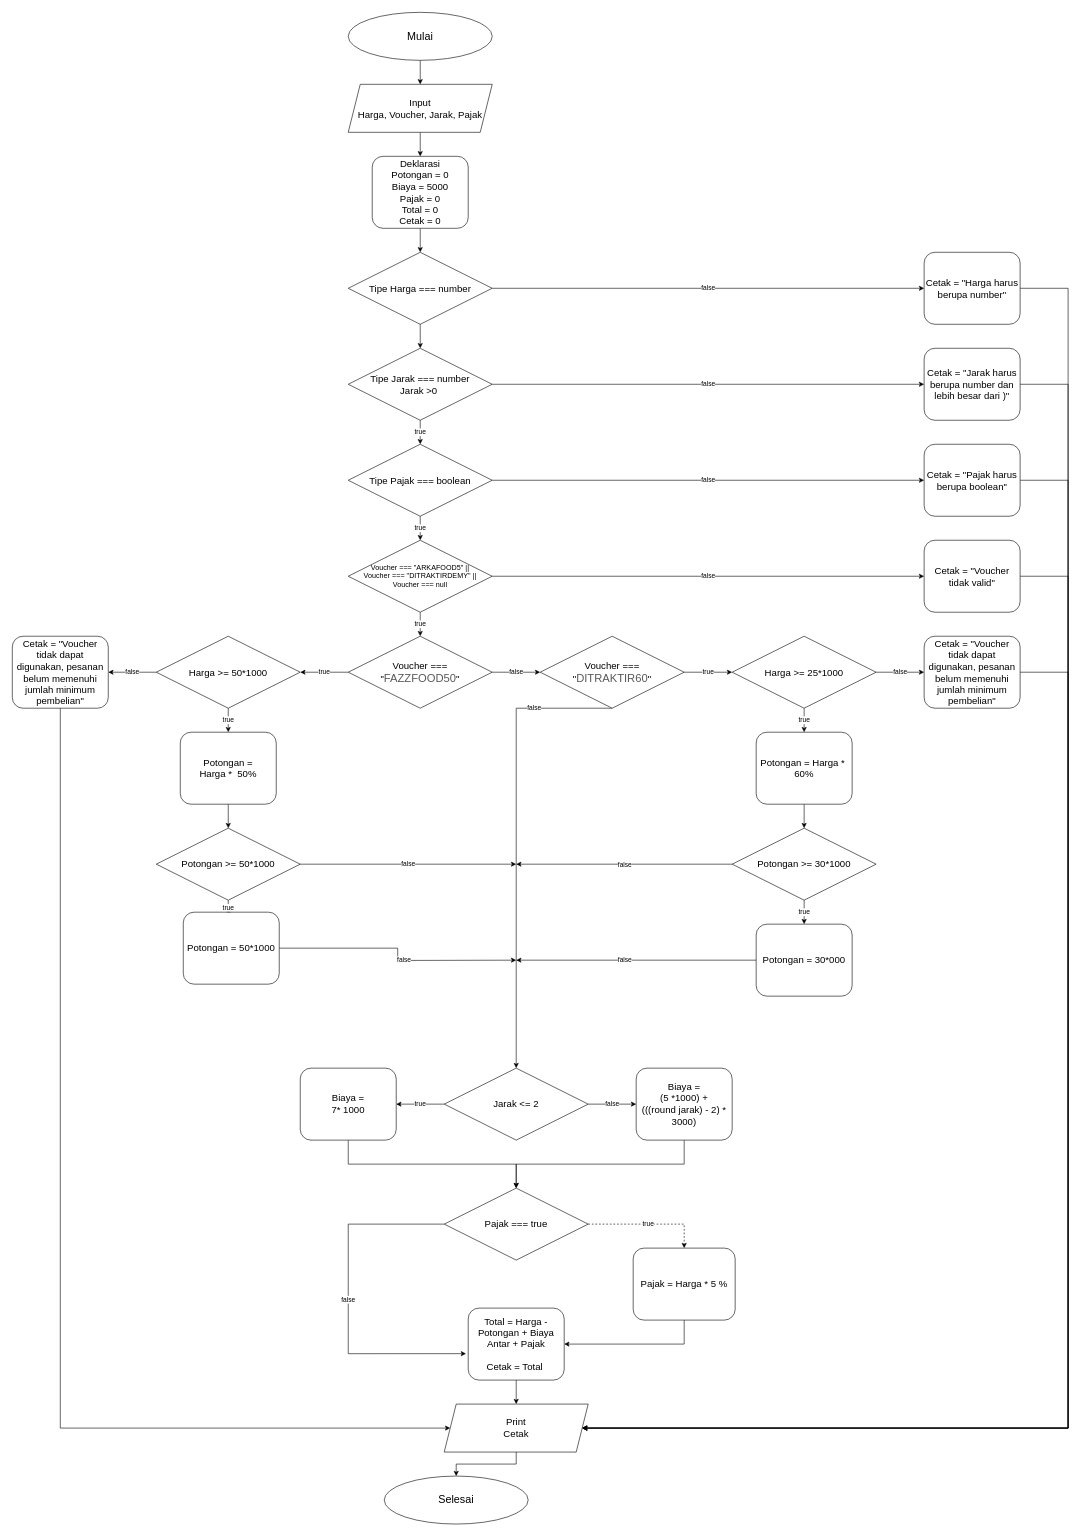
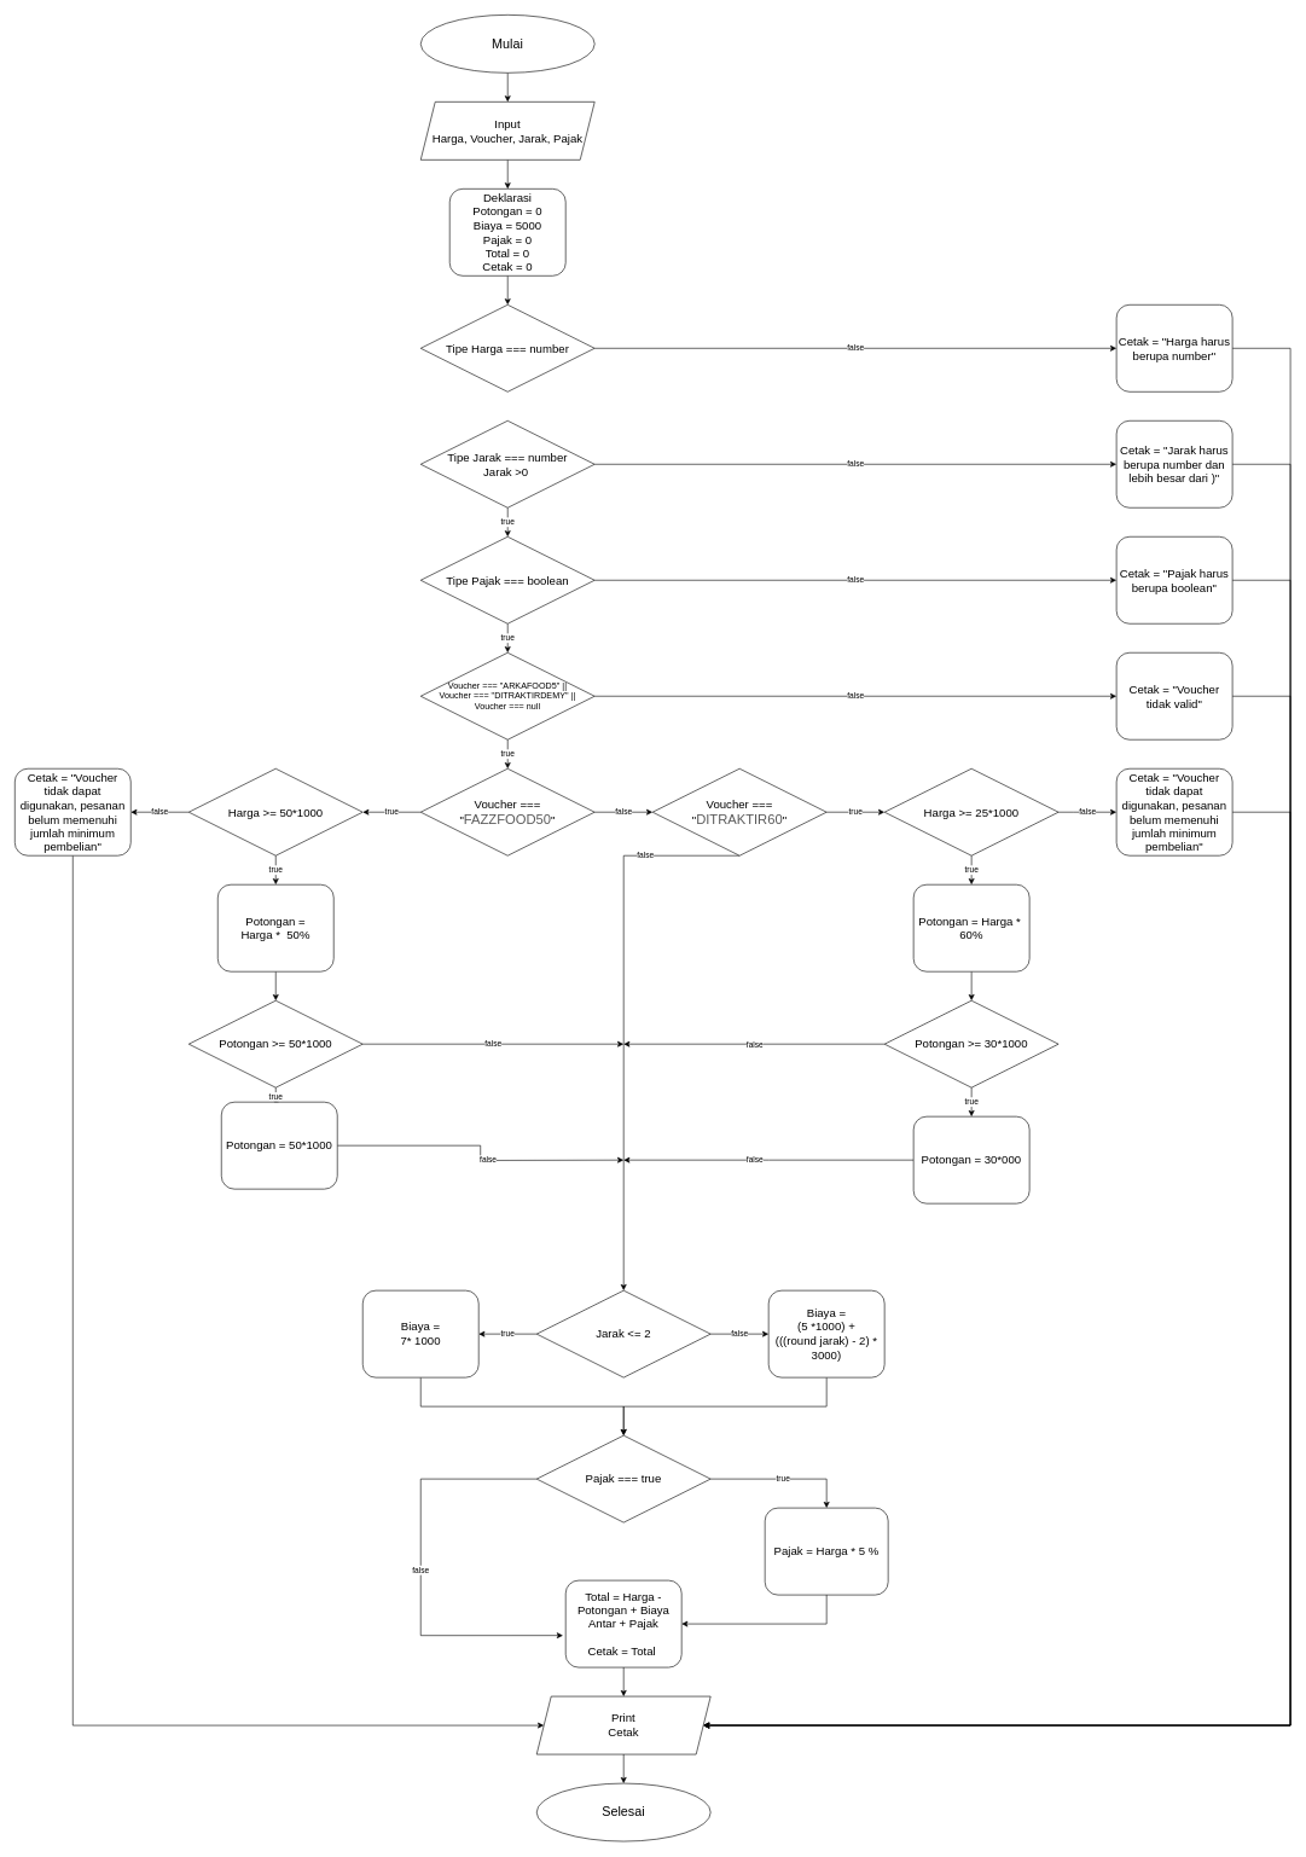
- <mxCell id="71" style="edgeStyle=orthogonalEdgeStyle;rounded=0;orthogonalLoop=1;jettySize=auto;html=1;entryX=0.5;entryY=0;entryDx=0;entryDy=0;" parent="1" source="72" target="8" edge="1"><mxGeometry relative="1" as="geometry" /></mxCell>
- <mxCell id="56" value="true" style="edgeStyle=orthogonalEdgeStyle;rounded=0;orthogonalLoop=1;jettySize=auto;html=1;entryX=0.5;entryY=0;entryDx=0;entryDy=0;dashed=1;" parent="1" source="57" target="59" edge="1"><mxGeometry relative="1" as="geometry" /></mxCell>
+ <mxCell id="56" value="true" style="edgeStyle=orthogonalEdgeStyle;rounded=0;orthogonalLoop=1;jettySize=auto;html=1;entryX=0.5;entryY=0;entryDx=0;entryDy=0;" parent="1" source="57" target="59" edge="1"><mxGeometry relative="1" as="geometry" /></mxCell>
- <mxCell id="64" value="&lt;font style=&quot;font-size: 18px&quot;&gt;Selesai&lt;/font&gt;" style="ellipse;whiteSpace=wrap;html=1;" parent="1" vertex="1"><mxGeometry x="640" y="2460" width="240" height="80" as="geometry" /></mxCell>
+ <mxCell id="64" value="&lt;font style=&quot;font-size: 18px&quot;&gt;Selesai&lt;/font&gt;" style="ellipse;whiteSpace=wrap;html=1;" parent="1" vertex="1"><mxGeometry x="740" y="2460" width="240" height="80" as="geometry" /></mxCell>
